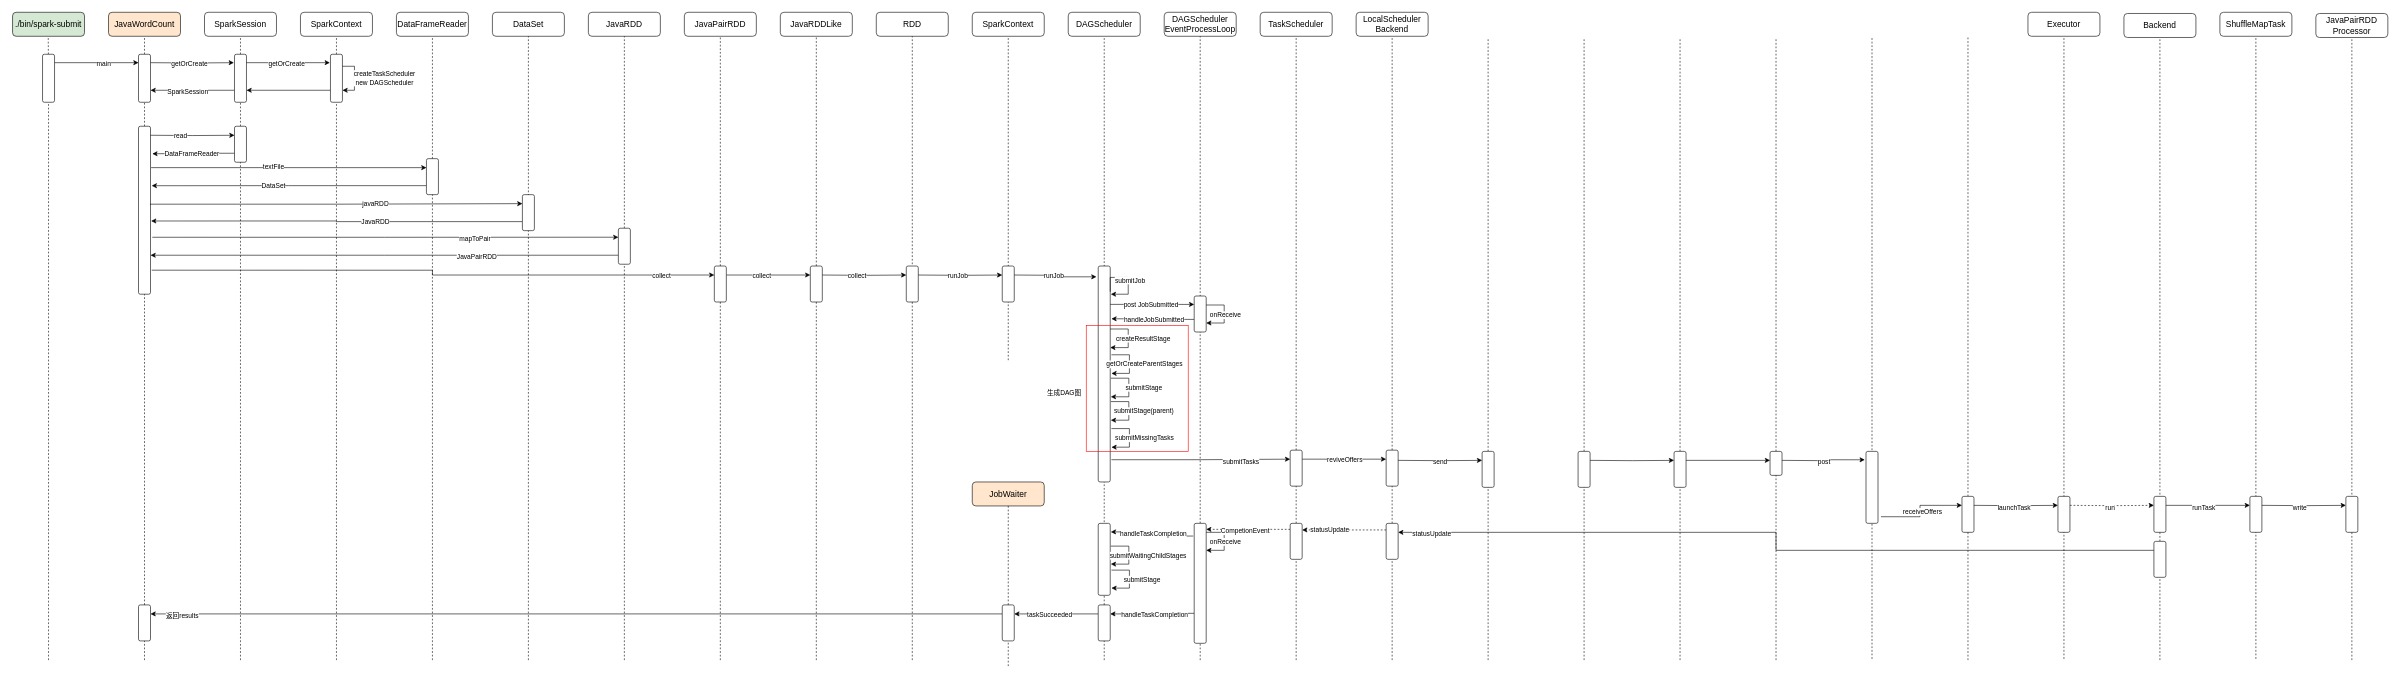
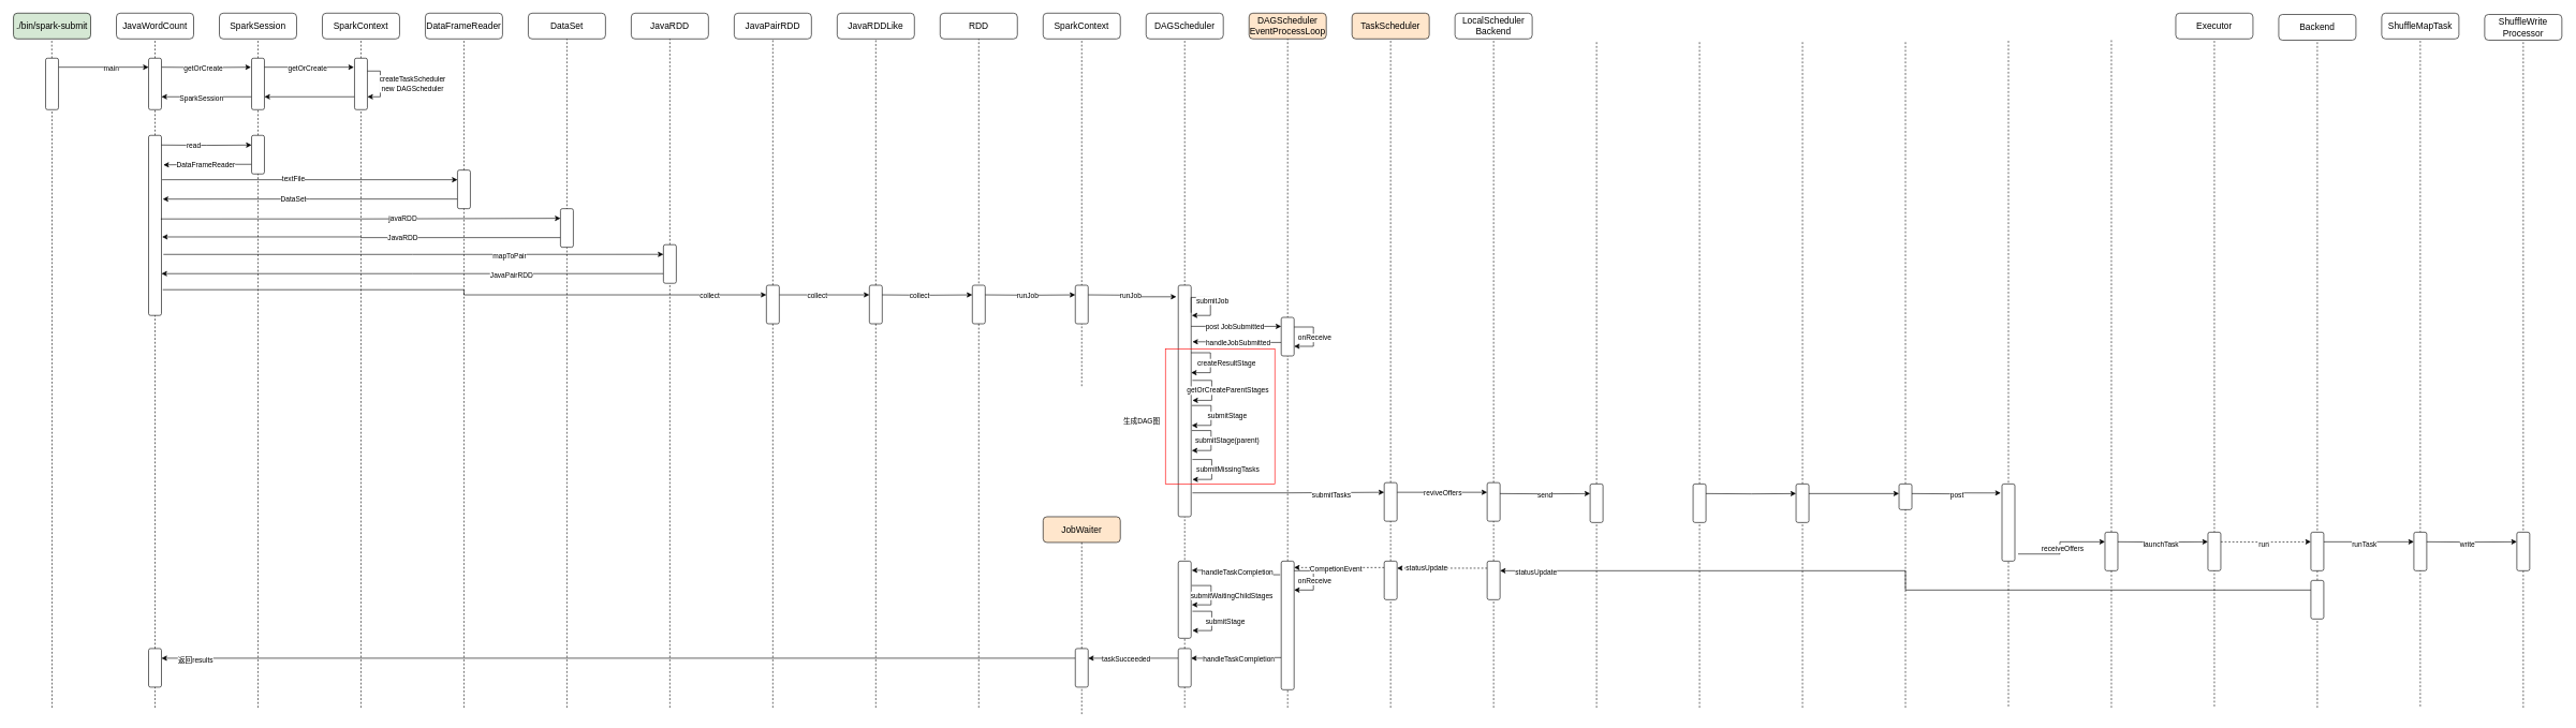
- <mxCell id="28" value="JavaWordCount" style="rounded=1;html=1;fontSize=14;whiteSpace=wrap;fillColor=#ffe6cc;" parent="1" vertex="1"><mxGeometry x="180" y="20" width="120" height="40" as="geometry" /></mxCell>
+ <mxCell id="28" value="JavaWordCount" style="rounded=1;html=1;fontSize=14;whiteSpace=wrap;" parent="1" vertex="1"><mxGeometry x="180" y="20" width="120" height="40" as="geometry" /></mxCell>
- <mxCell id="18" value="&lt;div&gt;DAGScheduler&lt;/div&gt;&lt;div&gt;EventProcessLoop&lt;/div&gt;" style="rounded=1;html=1;fontSize=14;whiteSpace=wrap;" parent="1" vertex="1"><mxGeometry x="1940" y="20" width="120" height="40" as="geometry" /></mxCell>
+ <mxCell id="18" value="&lt;div&gt;DAGScheduler&lt;/div&gt;&lt;div&gt;EventProcessLoop&lt;/div&gt;" style="rounded=1;html=1;fontSize=14;whiteSpace=wrap;fillColor=#ffe6cc;" parent="1" vertex="1"><mxGeometry x="1940" y="20" width="120" height="40" as="geometry" /></mxCell>
- <mxCell id="20" value="TaskScheduler" style="rounded=1;html=1;fontSize=14;whiteSpace=wrap;" parent="1" vertex="1"><mxGeometry x="2100" y="20" width="120" height="40" as="geometry" /></mxCell>
+ <mxCell id="20" value="TaskScheduler" style="rounded=1;html=1;fontSize=14;whiteSpace=wrap;fillColor=#ffe6cc;" parent="1" vertex="1"><mxGeometry x="2100" y="20" width="120" height="40" as="geometry" /></mxCell>
- <mxCell id="127" value="&lt;div&gt;JavaPairRDD&lt;/div&gt;&lt;div&gt;Processor&lt;/div&gt;" style="rounded=1;html=1;fontSize=14;whiteSpace=wrap;" parent="1" vertex="1"><mxGeometry x="3860" y="22" width="120" height="40" as="geometry" /></mxCell>
+ <mxCell id="127" value="&lt;div&gt;ShuffleWrite&lt;/div&gt;&lt;div&gt;Processor&lt;/div&gt;" style="rounded=1;html=1;fontSize=14;whiteSpace=wrap;" parent="1" vertex="1"><mxGeometry x="3860" y="22" width="120" height="40" as="geometry" /></mxCell>
